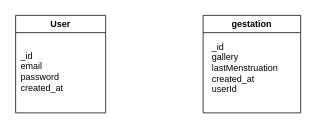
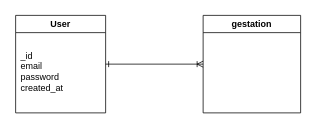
+ <mxCell id="2" style="edgeStyle=none;html=1;exitX=1;exitY=0.5;exitDx=0;exitDy=0;entryX=0;entryY=0.5;entryDx=0;entryDy=0;startArrow=ERone;startFill=0;endArrow=ERoneToMany;endFill=0;" parent="1" source="3" target="5" edge="1"><mxGeometry relative="1" as="geometry" /></mxCell>
- <mxCell id="6" value="_id&lt;br&gt;gallery&lt;br&gt;lastMenstruation&lt;br&gt;created_at&lt;br&gt;userId" style="text;html=1;align=left;verticalAlign=middle;resizable=0;points=[];autosize=1;strokeColor=none;fillColor=none;" parent="5" vertex="1"><mxGeometry x="10" y="30" width="100" height="80" as="geometry" /></mxCell>
